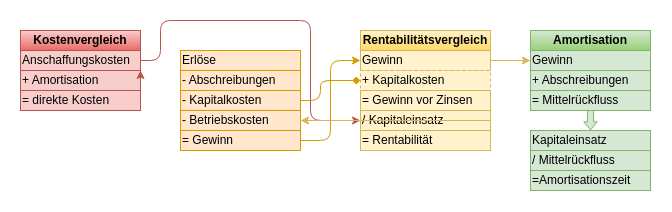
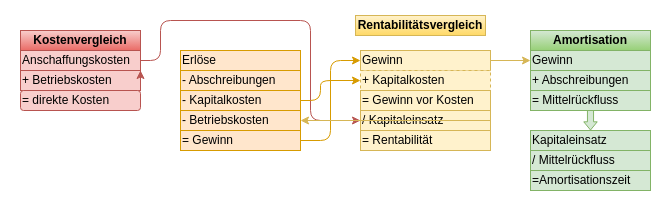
- <mxCell id="29" value="Rentabilitätsvergleich" style="rounded=0;whiteSpace=wrap;html=1;align=center;fillColor=#fff2cc;strokeColor=#d6b656;gradientColor=#ffd966;fontStyle=1" vertex="1" parent="1"><mxGeometry x="360" y="30" width="130" height="20" as="geometry" /></mxCell>
+ <mxCell id="29" value="Rentabilitätsvergleich" style="rounded=0;whiteSpace=wrap;html=1;align=center;fillColor=#fff2cc;strokeColor=#d6b656;gradientColor=#ffd966;fontStyle=1" vertex="1" parent="1"><mxGeometry x="355" y="15" width="130" height="20" as="geometry" /></mxCell>
- <mxCell id="4" value="+ Amortisation" style="rounded=0;whiteSpace=wrap;html=1;align=left;fillColor=#f8cecc;strokeColor=#b85450;" vertex="1" parent="1"><mxGeometry x="20" y="70" width="120" height="20" as="geometry" /></mxCell>
+ <mxCell id="4" value="+ Betriebskosten" style="rounded=0;whiteSpace=wrap;html=1;align=left;fillColor=#f8cecc;strokeColor=#b85450;" vertex="1" parent="1"><mxGeometry x="20" y="70" width="120" height="20" as="geometry" /></mxCell>
- <mxCell id="25" value="" style="endArrow=diamond;html=1;exitX=1;exitY=0.5;exitDx=0;exitDy=0;entryX=0;entryY=0.5;entryDx=0;entryDy=0;edgeStyle=elbowEdgeStyle;fillColor=#ffe6cc;strokeColor=#d79b00;" edge="1" parent="1" source="8" target="13"><mxGeometry width="50" height="50" relative="1" as="geometry"><mxPoint x="350" y="240" as="sourcePoint" /><mxPoint x="400" y="190" as="targetPoint" /><Array as="points"><mxPoint x="320" y="100" /></Array></mxGeometry></mxCell>
+ <mxCell id="25" value="" style="endArrow=classic;html=1;exitX=1;exitY=0.5;exitDx=0;exitDy=0;entryX=0;entryY=0.5;entryDx=0;entryDy=0;edgeStyle=elbowEdgeStyle;fillColor=#ffe6cc;strokeColor=#d79b00;" edge="1" parent="1" source="8" target="13"><mxGeometry width="50" height="50" relative="1" as="geometry"><mxPoint x="350" y="240" as="sourcePoint" /><mxPoint x="400" y="190" as="targetPoint" /><Array as="points"><mxPoint x="320" y="100" /></Array></mxGeometry></mxCell>
- <mxCell id="5" value="= direkte Kosten" style="rounded=0;whiteSpace=wrap;html=1;align=left;fillColor=#f8cecc;strokeColor=#b85450;" vertex="1" parent="1"><mxGeometry x="20" y="90" width="120" height="20" as="geometry" /></mxCell>
+ <mxCell id="5" value="= direkte Kosten" style="whiteSpace=wrap;html=1;align=left;fillColor=#f8cecc;strokeColor=#b85450;rounded=1;" vertex="1" parent="1"><mxGeometry x="20" y="90" width="120" height="20" as="geometry" /></mxCell>
- <mxCell id="14" value="= Gewinn vor Zinsen" style="rounded=0;whiteSpace=wrap;html=1;align=left;fillColor=#fff2cc;strokeColor=#d6b656;" vertex="1" parent="1"><mxGeometry x="360" y="90" width="130" height="20" as="geometry" /></mxCell>
+ <mxCell id="14" value="= Gewinn vor Kosten" style="rounded=0;whiteSpace=wrap;html=1;align=left;fillColor=#fff2cc;strokeColor=#d6b656;" vertex="1" parent="1"><mxGeometry x="360" y="90" width="130" height="20" as="geometry" /></mxCell>
